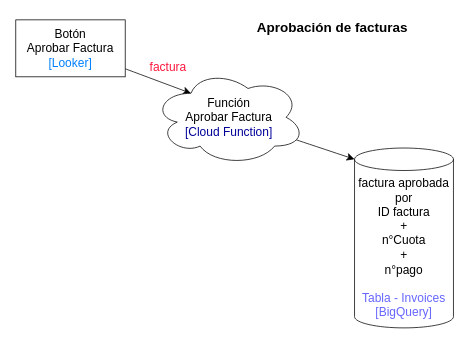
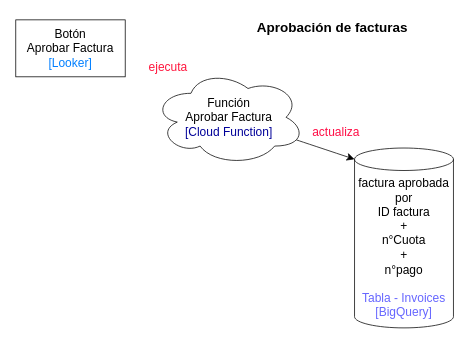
- <mxCell id="8" value="factura" style="text;html=1;align=center;verticalAlign=middle;resizable=0;points=[];autosize=1;strokeColor=none;fillColor=none;fontSize=16;fontColor=#FF173E;" parent="1" vertex="1"><mxGeometry x="188" y="73" width="70" height="31" as="geometry" /></mxCell>
+ <mxCell id="8" value="ejecuta" style="text;html=1;align=center;verticalAlign=middle;resizable=0;points=[];autosize=1;strokeColor=none;fillColor=none;fontSize=16;fontColor=#FF173E;" parent="1" vertex="1"><mxGeometry x="188" y="73" width="70" height="31" as="geometry" /></mxCell>
- <mxCell id="2" style="edgeStyle=none;curved=1;rounded=0;orthogonalLoop=1;jettySize=auto;html=1;entryX=0.25;entryY=0.25;entryDx=0;entryDy=0;entryPerimeter=0;fontSize=12;startSize=8;endSize=8;" parent="1" source="3" target="5" edge="1"><mxGeometry relative="1" as="geometry" /></mxCell>
+ <mxCell id="9" value="actualiza" style="text;html=1;align=center;verticalAlign=middle;resizable=0;points=[];autosize=1;strokeColor=none;fillColor=none;fontSize=16;fontColor=#FF0F47;" parent="1" vertex="1"><mxGeometry x="406" y="160" width="81" height="31" as="geometry" /></mxCell>
